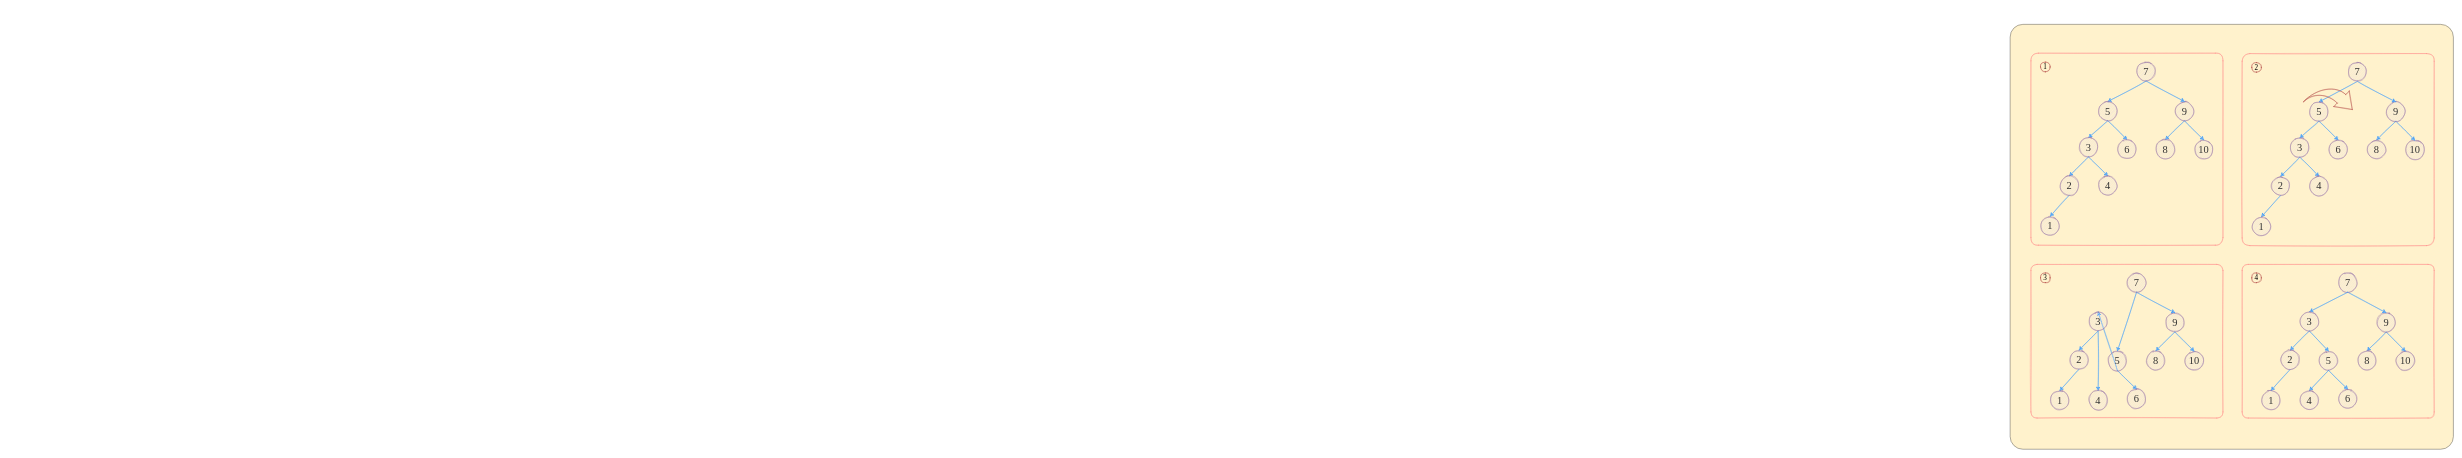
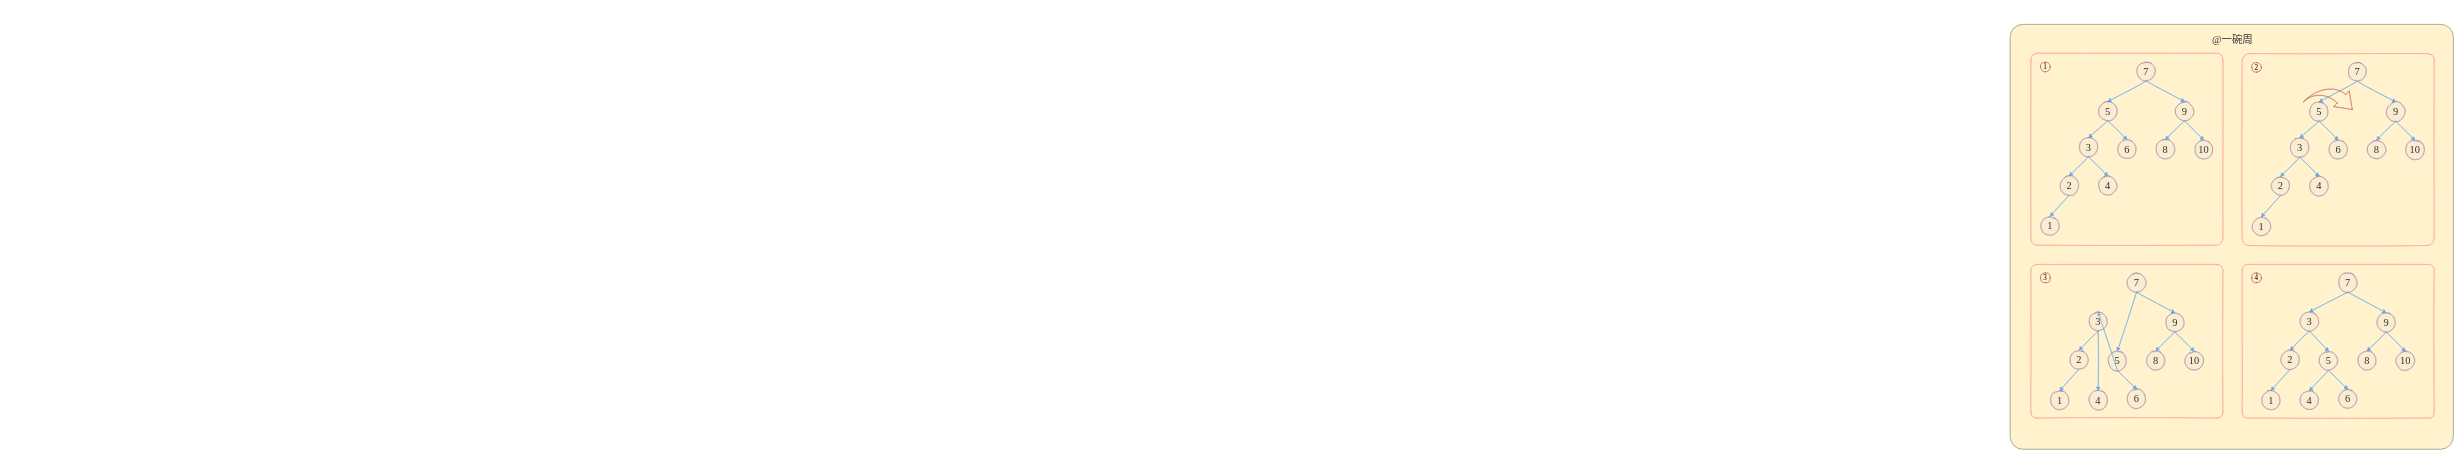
+ <mxCell id="4" value="@一碗周" style="text;html=1;strokeColor=none;fillColor=none;align=center;verticalAlign=middle;whiteSpace=wrap;rounded=0;sketch=1;fillStyle=auto;fontFamily=Comic Sans MS;fontSize=26;fontColor=#333333;" parent="1" vertex="1"><mxGeometry x="5520" y="84" width="120" height="30" as="geometry" /></mxCell>
